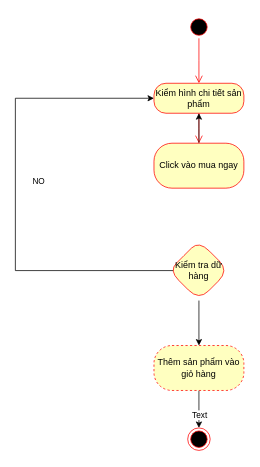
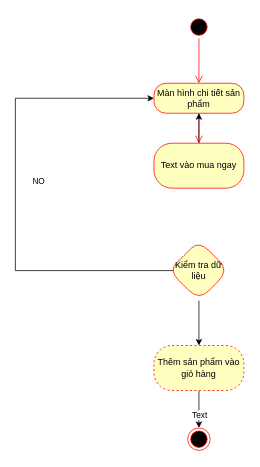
- <mxCell id="4" value="Kiểm hình chi tiết sản phẩm" style="rounded=1;whiteSpace=wrap;html=1;arcSize=40;fontColor=#000000;fillColor=#ffffc0;strokeColor=#ff0000;" vertex="1" parent="1"><mxGeometry x="205" y="110" width="120" height="40" as="geometry" /></mxCell>
+ <mxCell id="4" value="Màn hình chi tiết sản phẩm" style="rounded=1;whiteSpace=wrap;html=1;arcSize=40;fontColor=#000000;fillColor=#ffffc0;strokeColor=#ff0000;" vertex="1" parent="1"><mxGeometry x="205" y="110" width="120" height="40" as="geometry" /></mxCell>
- <mxCell id="7" value="Click vào mua ngay" style="whiteSpace=wrap;html=1;fillColor=#ffffc0;strokeColor=#ff0000;fontColor=#000000;rounded=1;arcSize=40;" vertex="1" parent="1"><mxGeometry x="205" y="190" width="120" height="60" as="geometry" /></mxCell>
+ <mxCell id="7" value="Text vào mua ngay" style="whiteSpace=wrap;html=1;fillColor=#ffffc0;strokeColor=#ff0000;fontColor=#000000;rounded=1;arcSize=40;" vertex="1" parent="1"><mxGeometry x="205" y="190" width="120" height="60" as="geometry" /></mxCell>
- <mxCell id="11" value="Kiểm tra dữ hàng" style="rhombus;whiteSpace=wrap;html=1;fillColor=#ffffc0;strokeColor=#ff0000;fontColor=#000000;rounded=1;arcSize=40;" vertex="1" parent="1"><mxGeometry x="225" y="320" width="80" height="80" as="geometry" /></mxCell>
+ <mxCell id="11" value="Kiểm tra dữ liệu" style="rhombus;whiteSpace=wrap;html=1;fillColor=#ffffc0;strokeColor=#ff0000;fontColor=#000000;rounded=1;arcSize=40;" vertex="1" parent="1"><mxGeometry x="225" y="320" width="80" height="80" as="geometry" /></mxCell>
